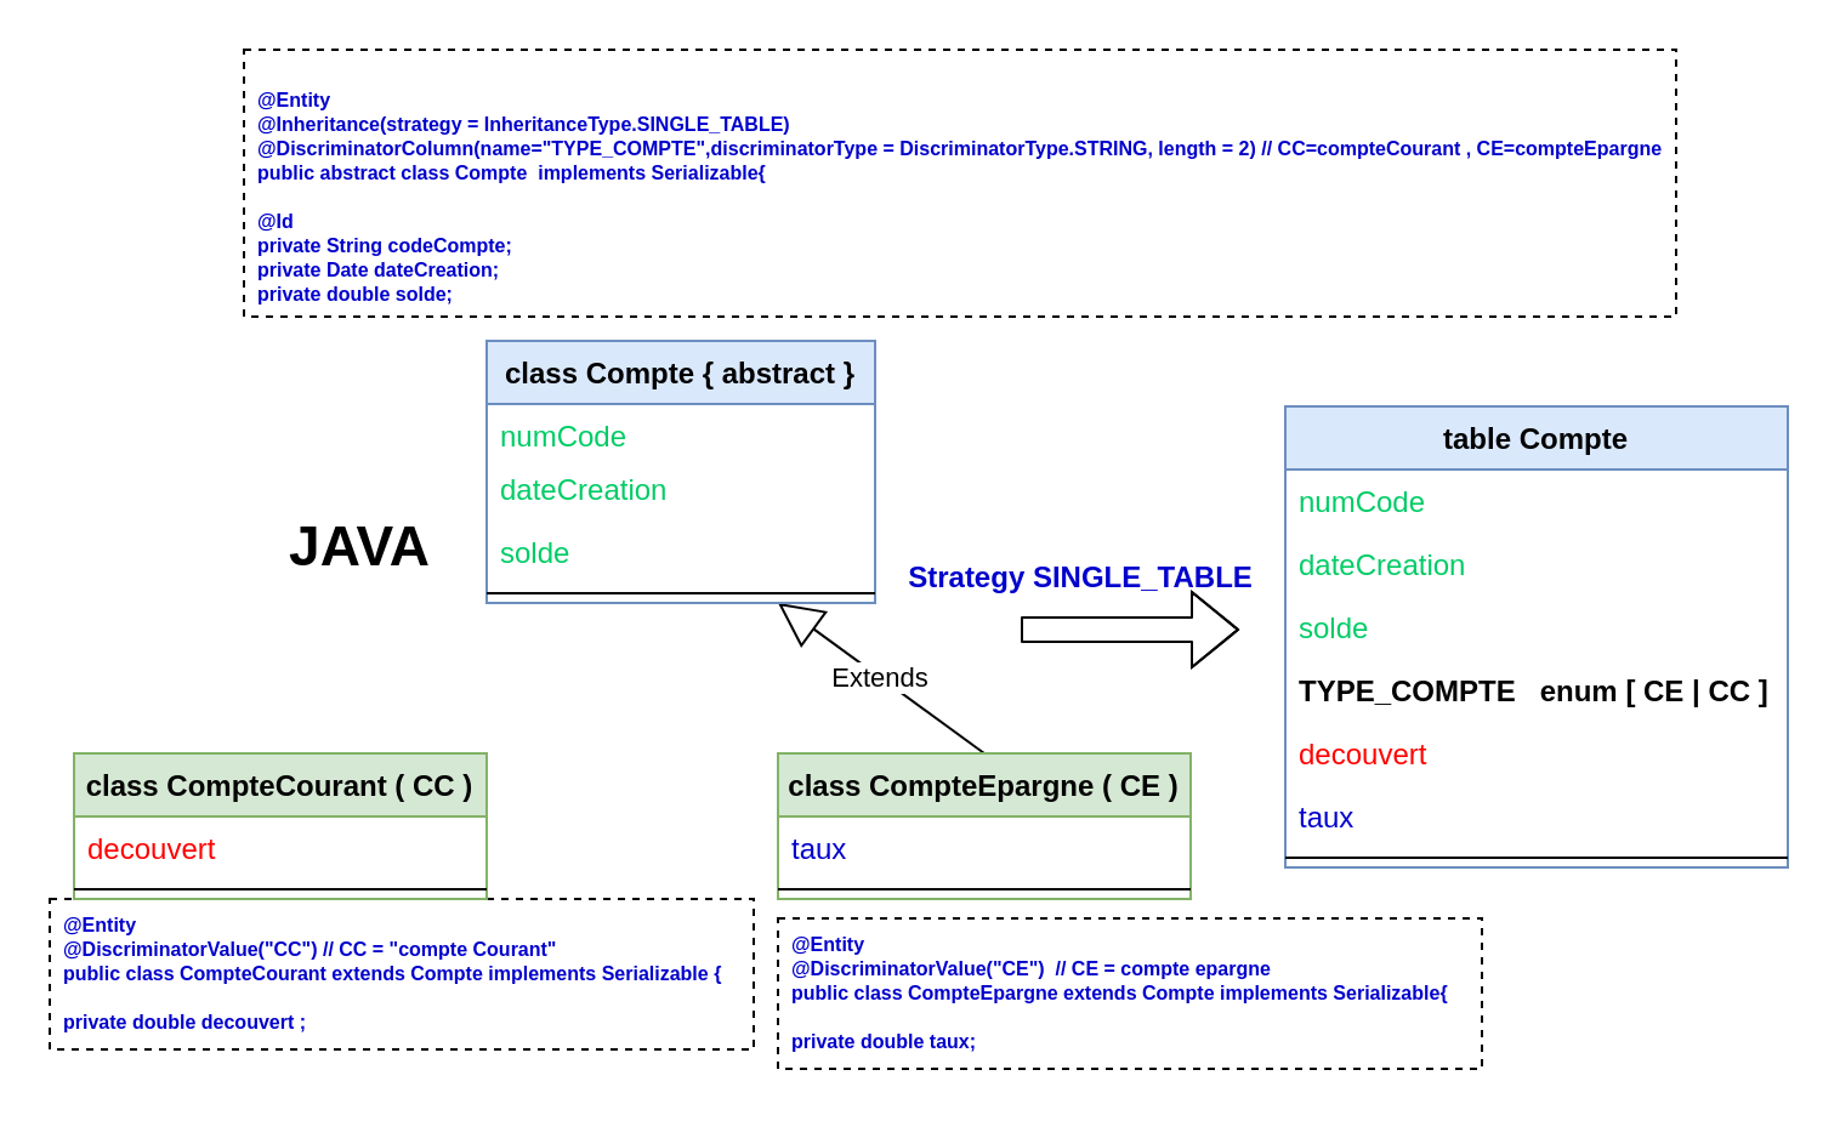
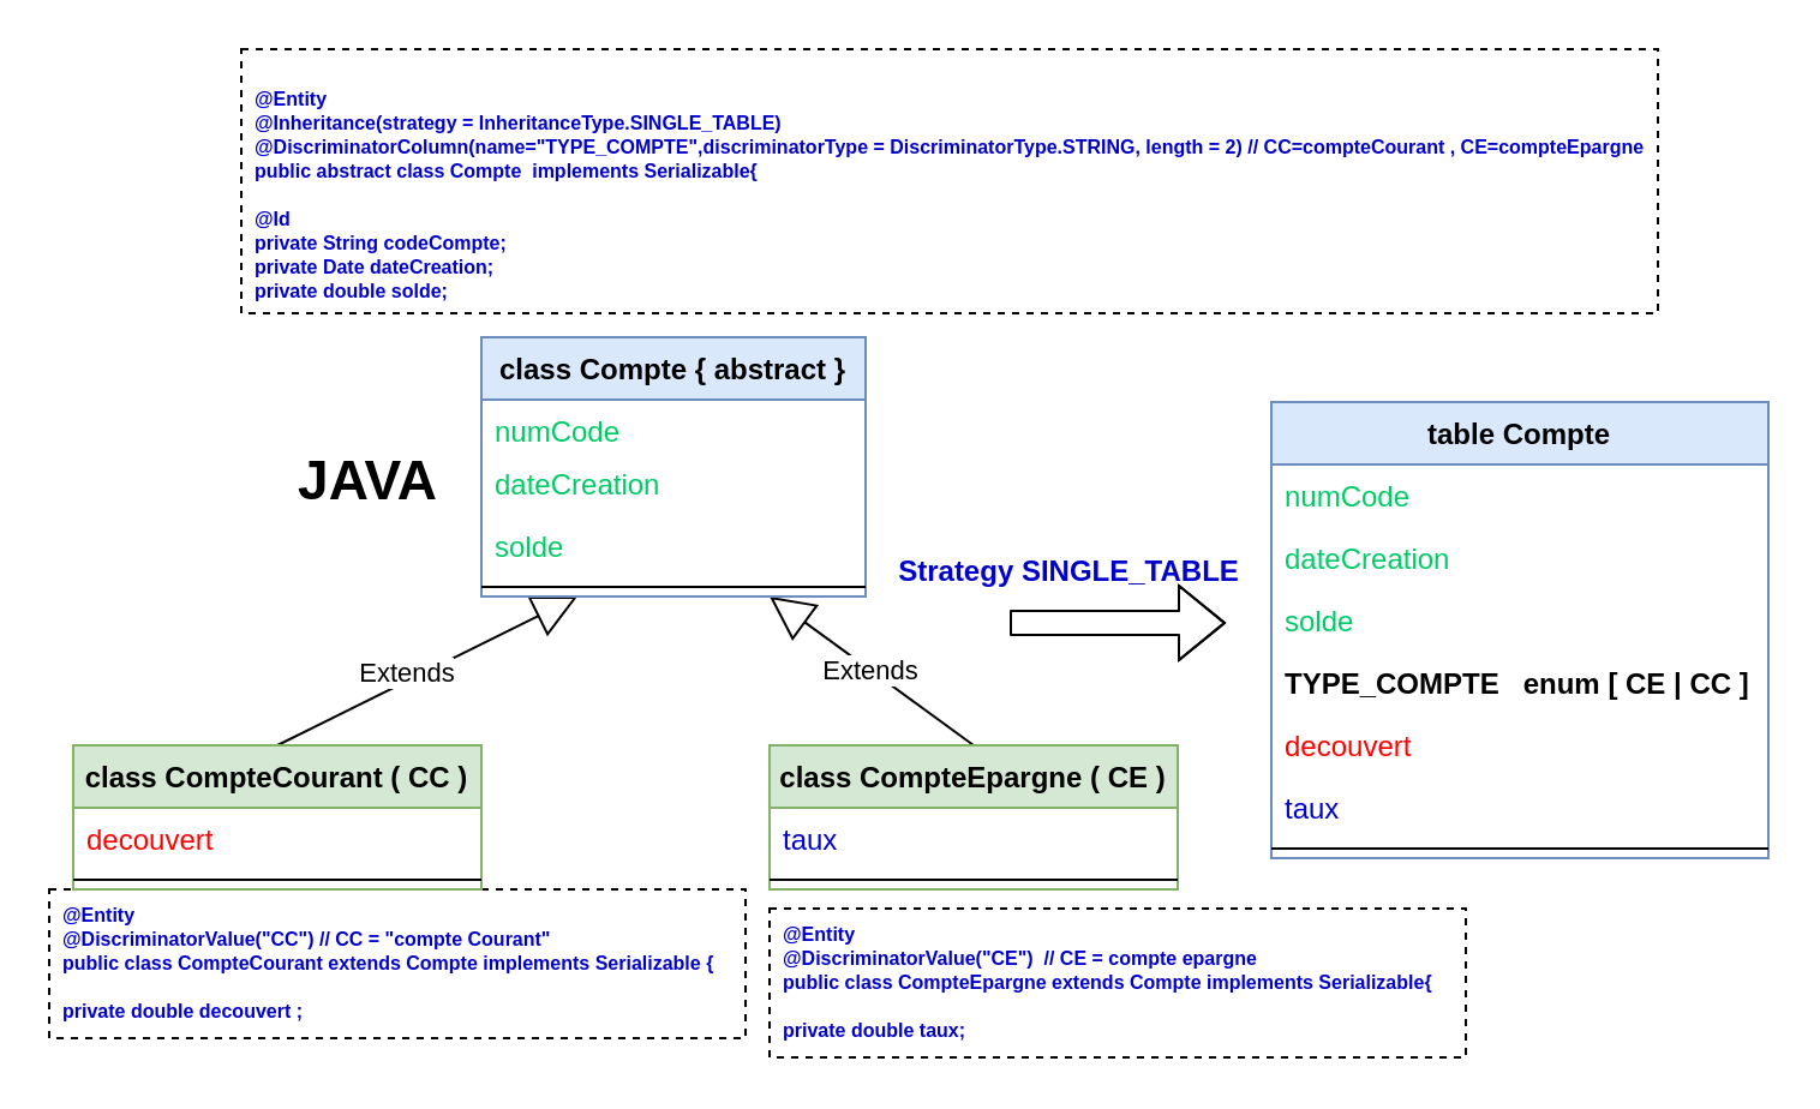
- <mxCell id="28" value="&lt;font style=&quot;font-size: 23px&quot;&gt;JAVA&lt;/font&gt;" style="text;html=1;strokeColor=none;fillColor=none;align=center;verticalAlign=middle;whiteSpace=wrap;rounded=0;dashed=1;fontSize=8;fontColor=#000000;fontStyle=1" vertex="1" parent="1"><mxGeometry x="128" y="215" width="40" height="20" as="geometry" /></mxCell>
+ <mxCell id="28" value="&lt;font style=&quot;font-size: 23px&quot;&gt;JAVA&lt;/font&gt;" style="text;html=1;strokeColor=none;fillColor=none;align=center;verticalAlign=middle;whiteSpace=wrap;rounded=0;dashed=1;fontSize=8;fontColor=#000000;fontStyle=1" vertex="1" parent="1"><mxGeometry x="133" y="190" width="40" height="20" as="geometry" /></mxCell>
+ <mxCell id="2" value="Extends" style="endArrow=block;endSize=16;endFill=0;html=1;exitX=0.5;exitY=0;exitDx=0;exitDy=0;entryX=0.25;entryY=1;entryDx=0;entryDy=0;" edge="1" parent="1" source="16" target="7"><mxGeometry x="-0.108" y="3" width="160" relative="1" as="geometry"><mxPoint x="20" y="380" as="sourcePoint" /><mxPoint x="180" y="380" as="targetPoint" /><mxPoint as="offset" /></mxGeometry></mxCell>
